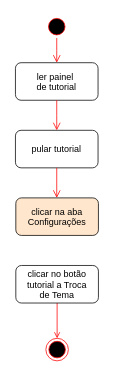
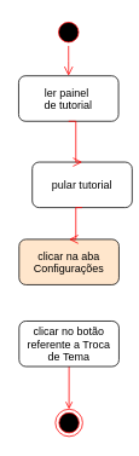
- <mxCell id="7" value="pular tutorial" style="rounded=1;" parent="1" vertex="1"><mxGeometry x="20" y="173" width="110" height="50" as="geometry" /></mxCell>
+ <mxCell id="7" value="pular tutorial" style="rounded=1;" parent="1" vertex="1"><mxGeometry x="35" y="178" width="110" height="50" as="geometry" /></mxCell>
- <mxCell id="4" value="clicar no botão&#10;tutorial a Troca&#10;de Tema" style="rounded=1;" parent="1" vertex="1"><mxGeometry x="20.5" y="353" width="110" height="50" as="geometry" /></mxCell>
+ <mxCell id="4" value="clicar no botão&#10;referente a Troca&#10;de Tema" style="rounded=1;" parent="1" vertex="1"><mxGeometry x="20.5" y="353" width="110" height="50" as="geometry" /></mxCell>
